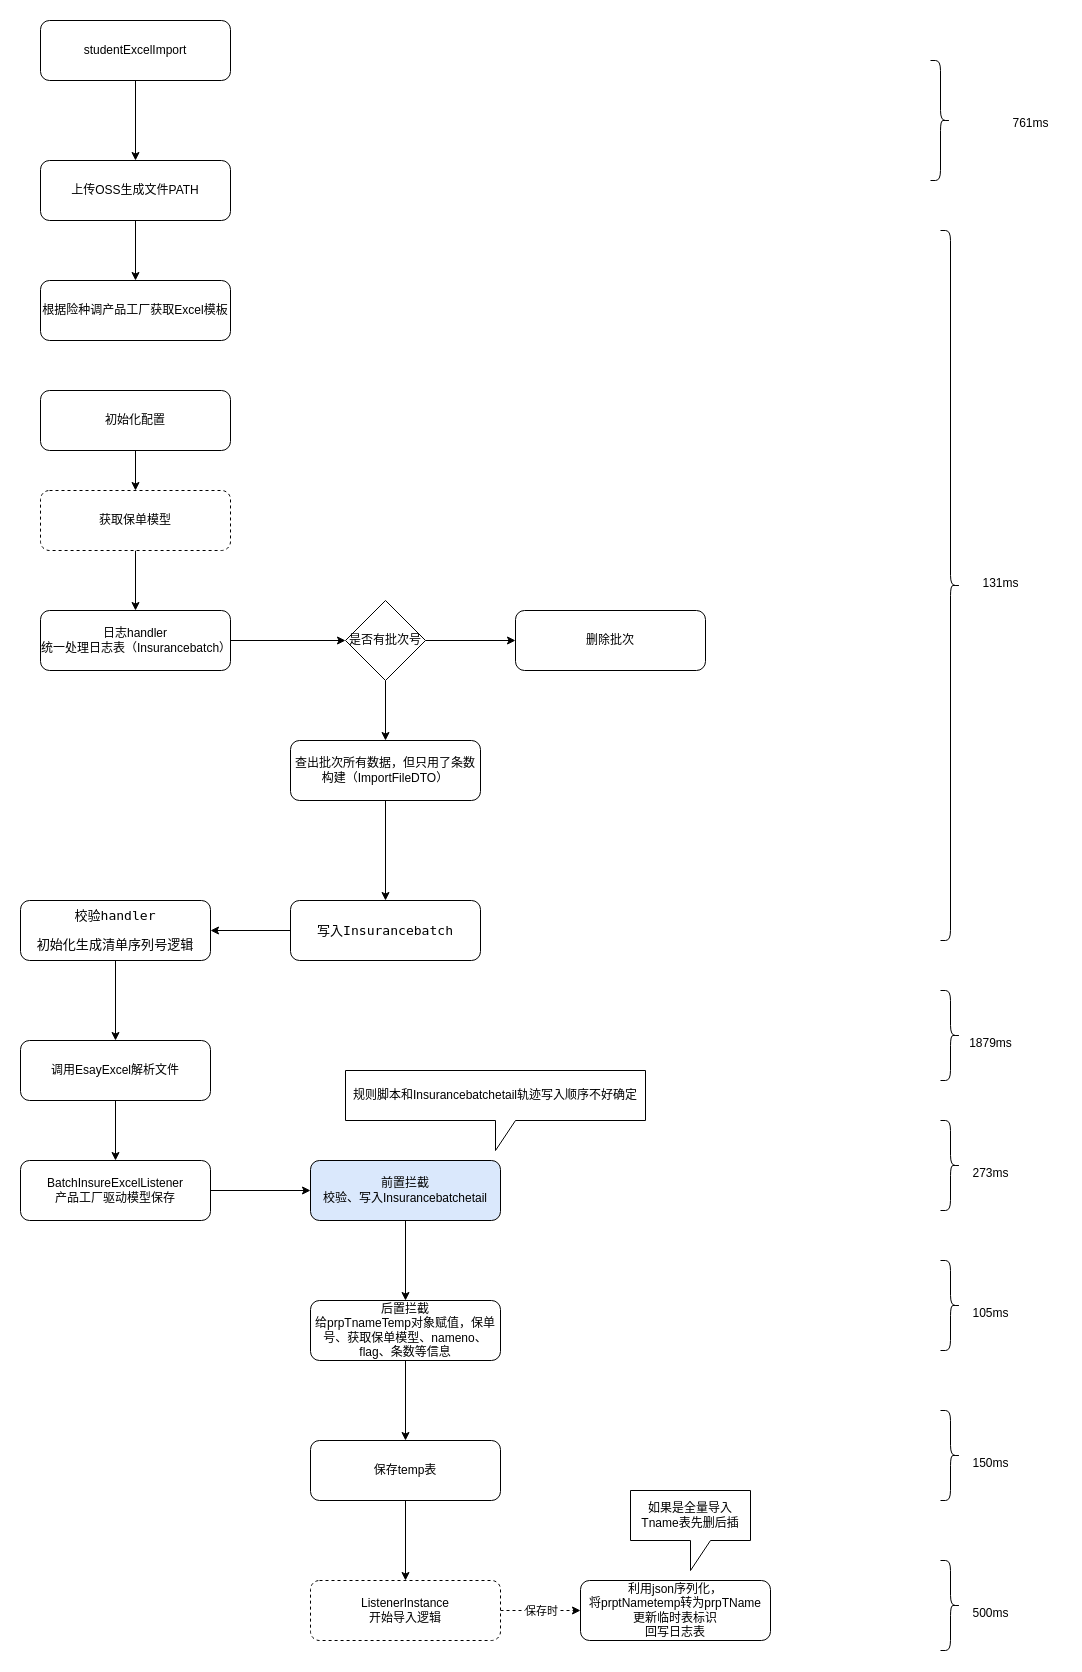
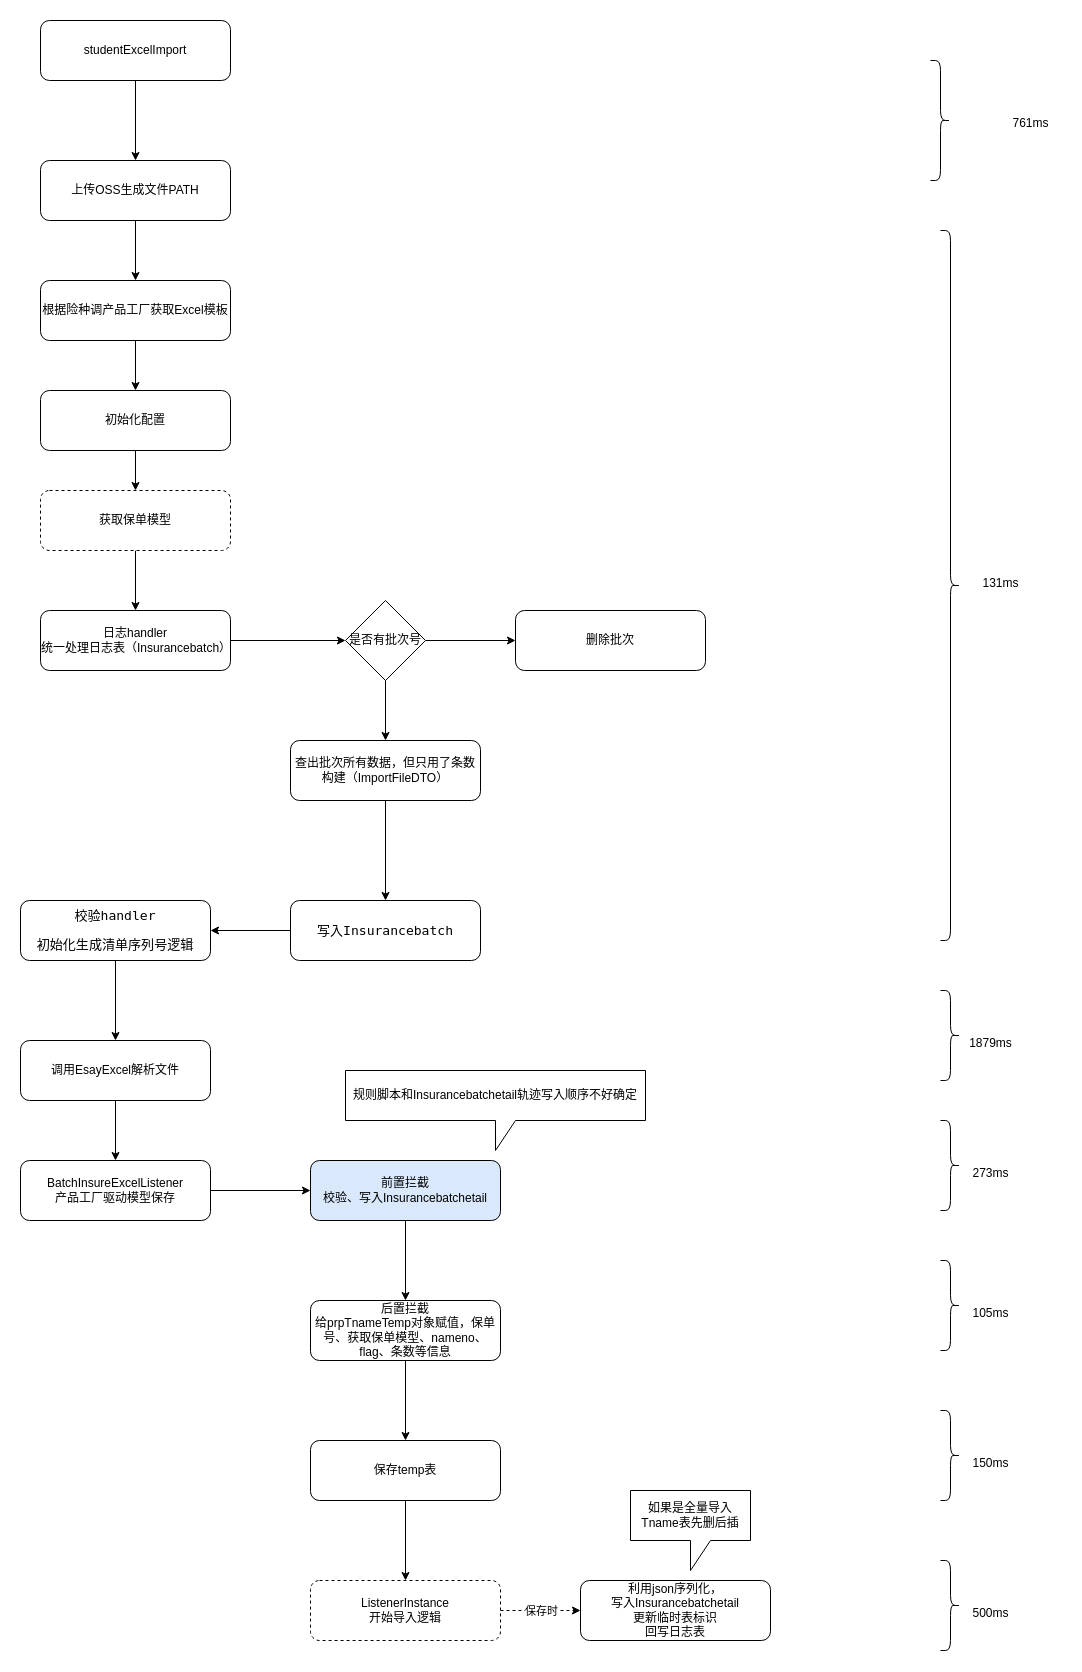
+ <mxCell id="6" value="" style="edgeStyle=orthogonalEdgeStyle;rounded=0;orthogonalLoop=1;jettySize=auto;html=1;" parent="1" source="7" target="9" edge="1"><mxGeometry relative="1" as="geometry" /></mxCell>
- <mxCell id="35" value="利用json序列化，&lt;div&gt;将prptNametemp转为prpTName&lt;/div&gt;&lt;div&gt;更新临时表标识&lt;/div&gt;&lt;div&gt;回写日志表&lt;/div&gt;" style="rounded=1;whiteSpace=wrap;html=1;" parent="1" vertex="1"><mxGeometry x="580" y="1580" width="190" height="60" as="geometry" /></mxCell>
+ <mxCell id="35" value="利用json序列化，&lt;div&gt;写入Insurancebatchetail&lt;/div&gt;&lt;div&gt;更新临时表标识&lt;/div&gt;&lt;div&gt;回写日志表&lt;/div&gt;" style="rounded=1;whiteSpace=wrap;html=1;" parent="1" vertex="1"><mxGeometry x="580" y="1580" width="190" height="60" as="geometry" /></mxCell>
